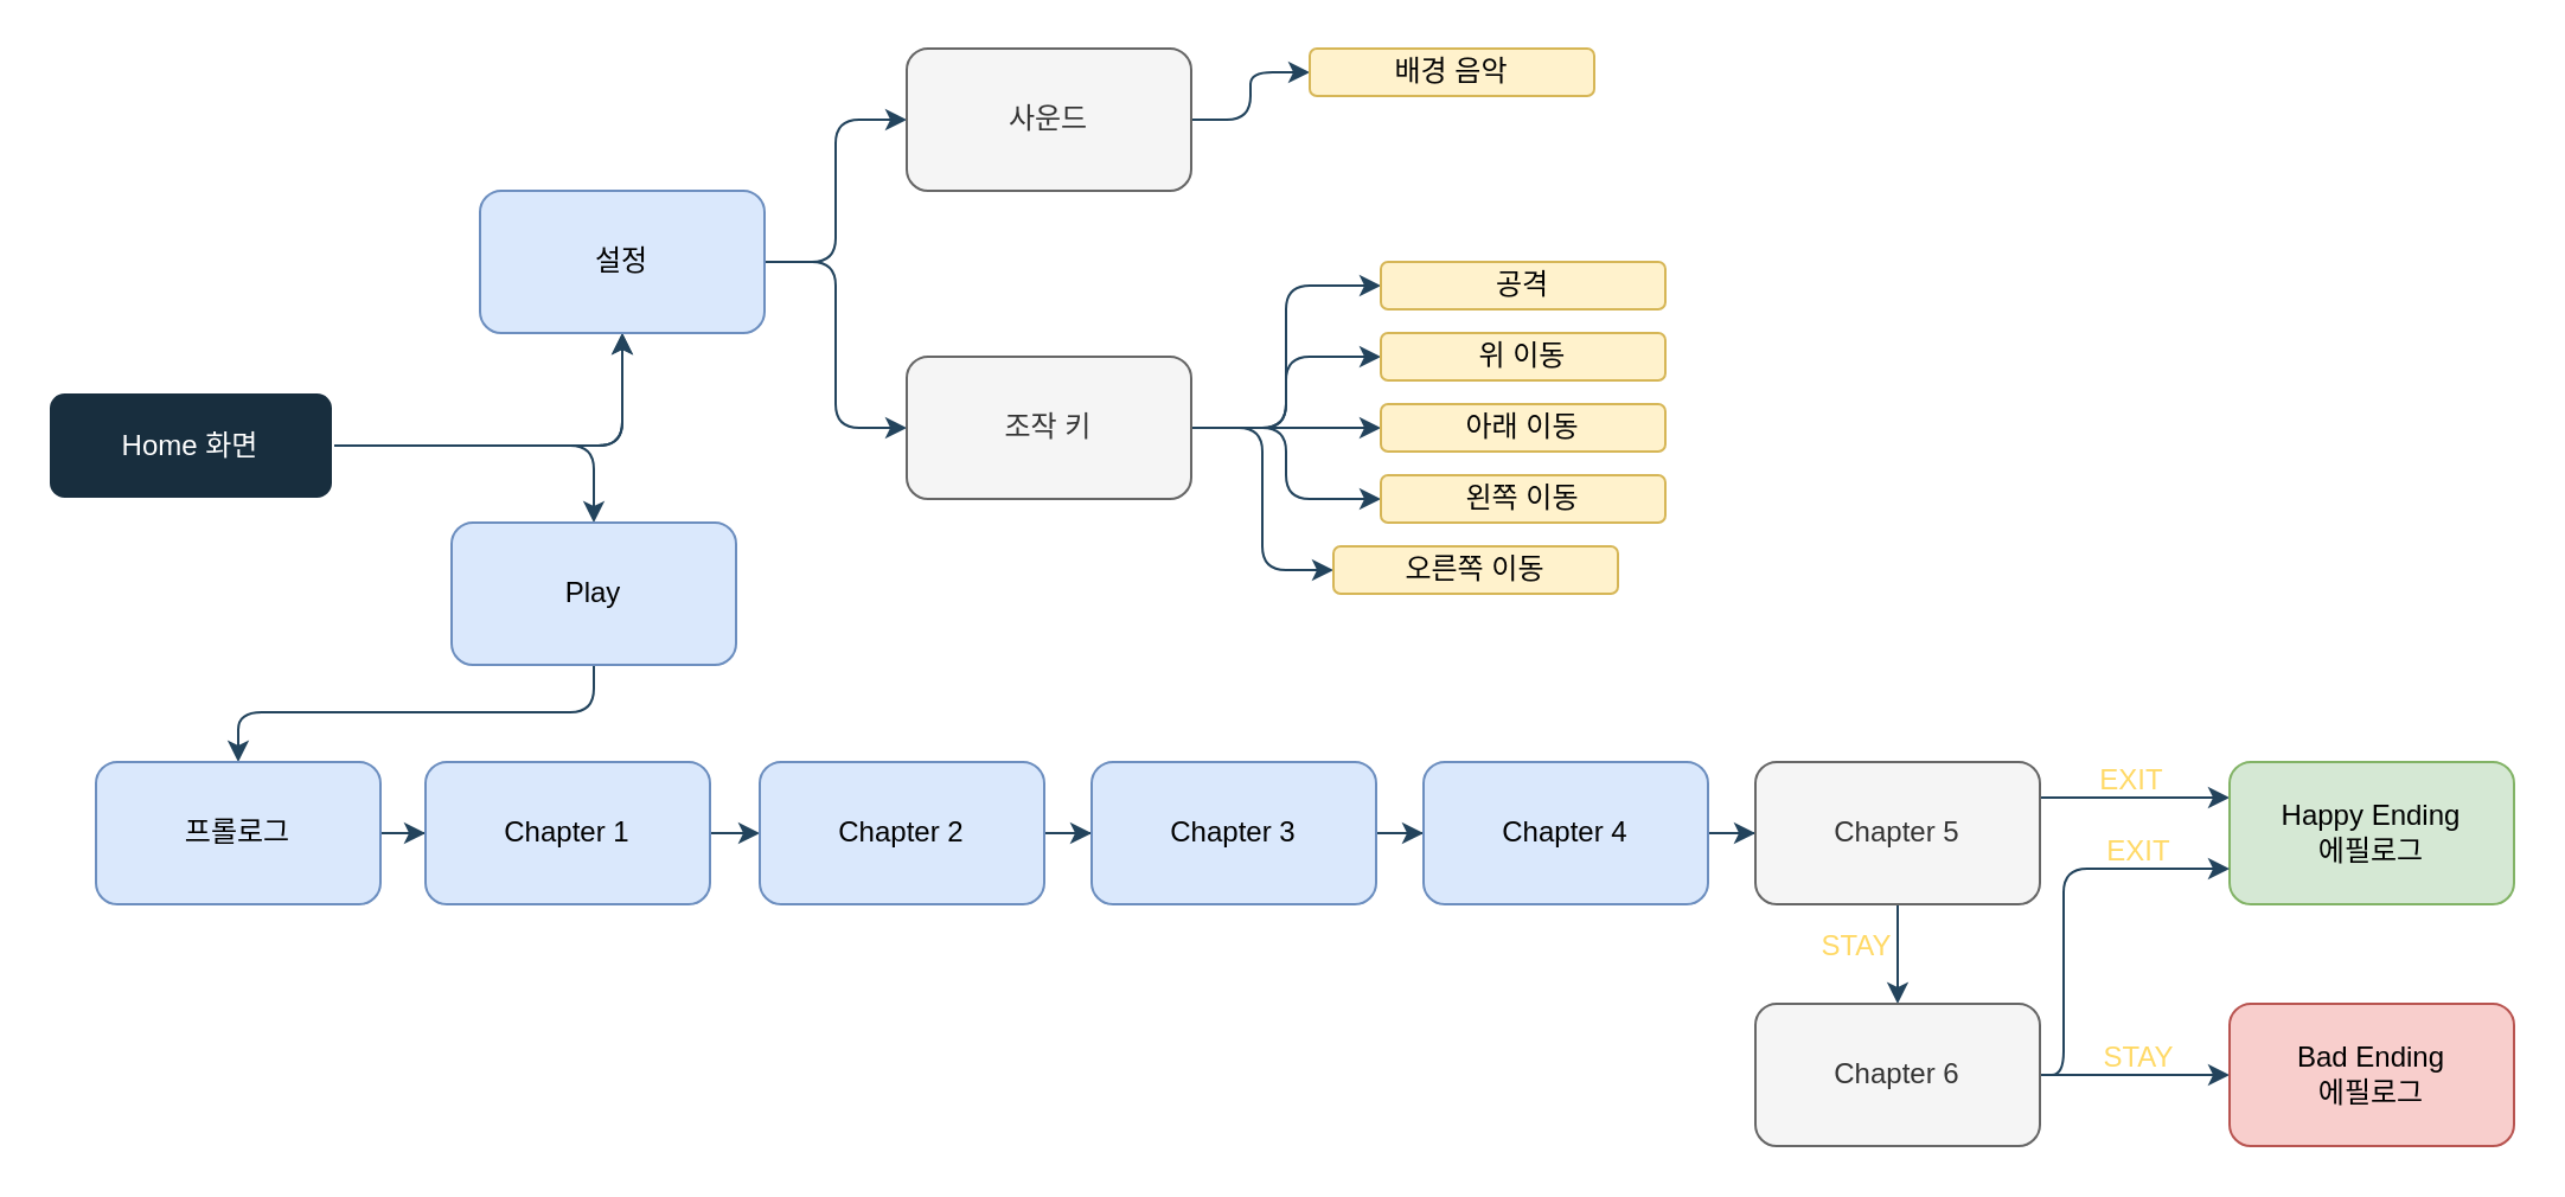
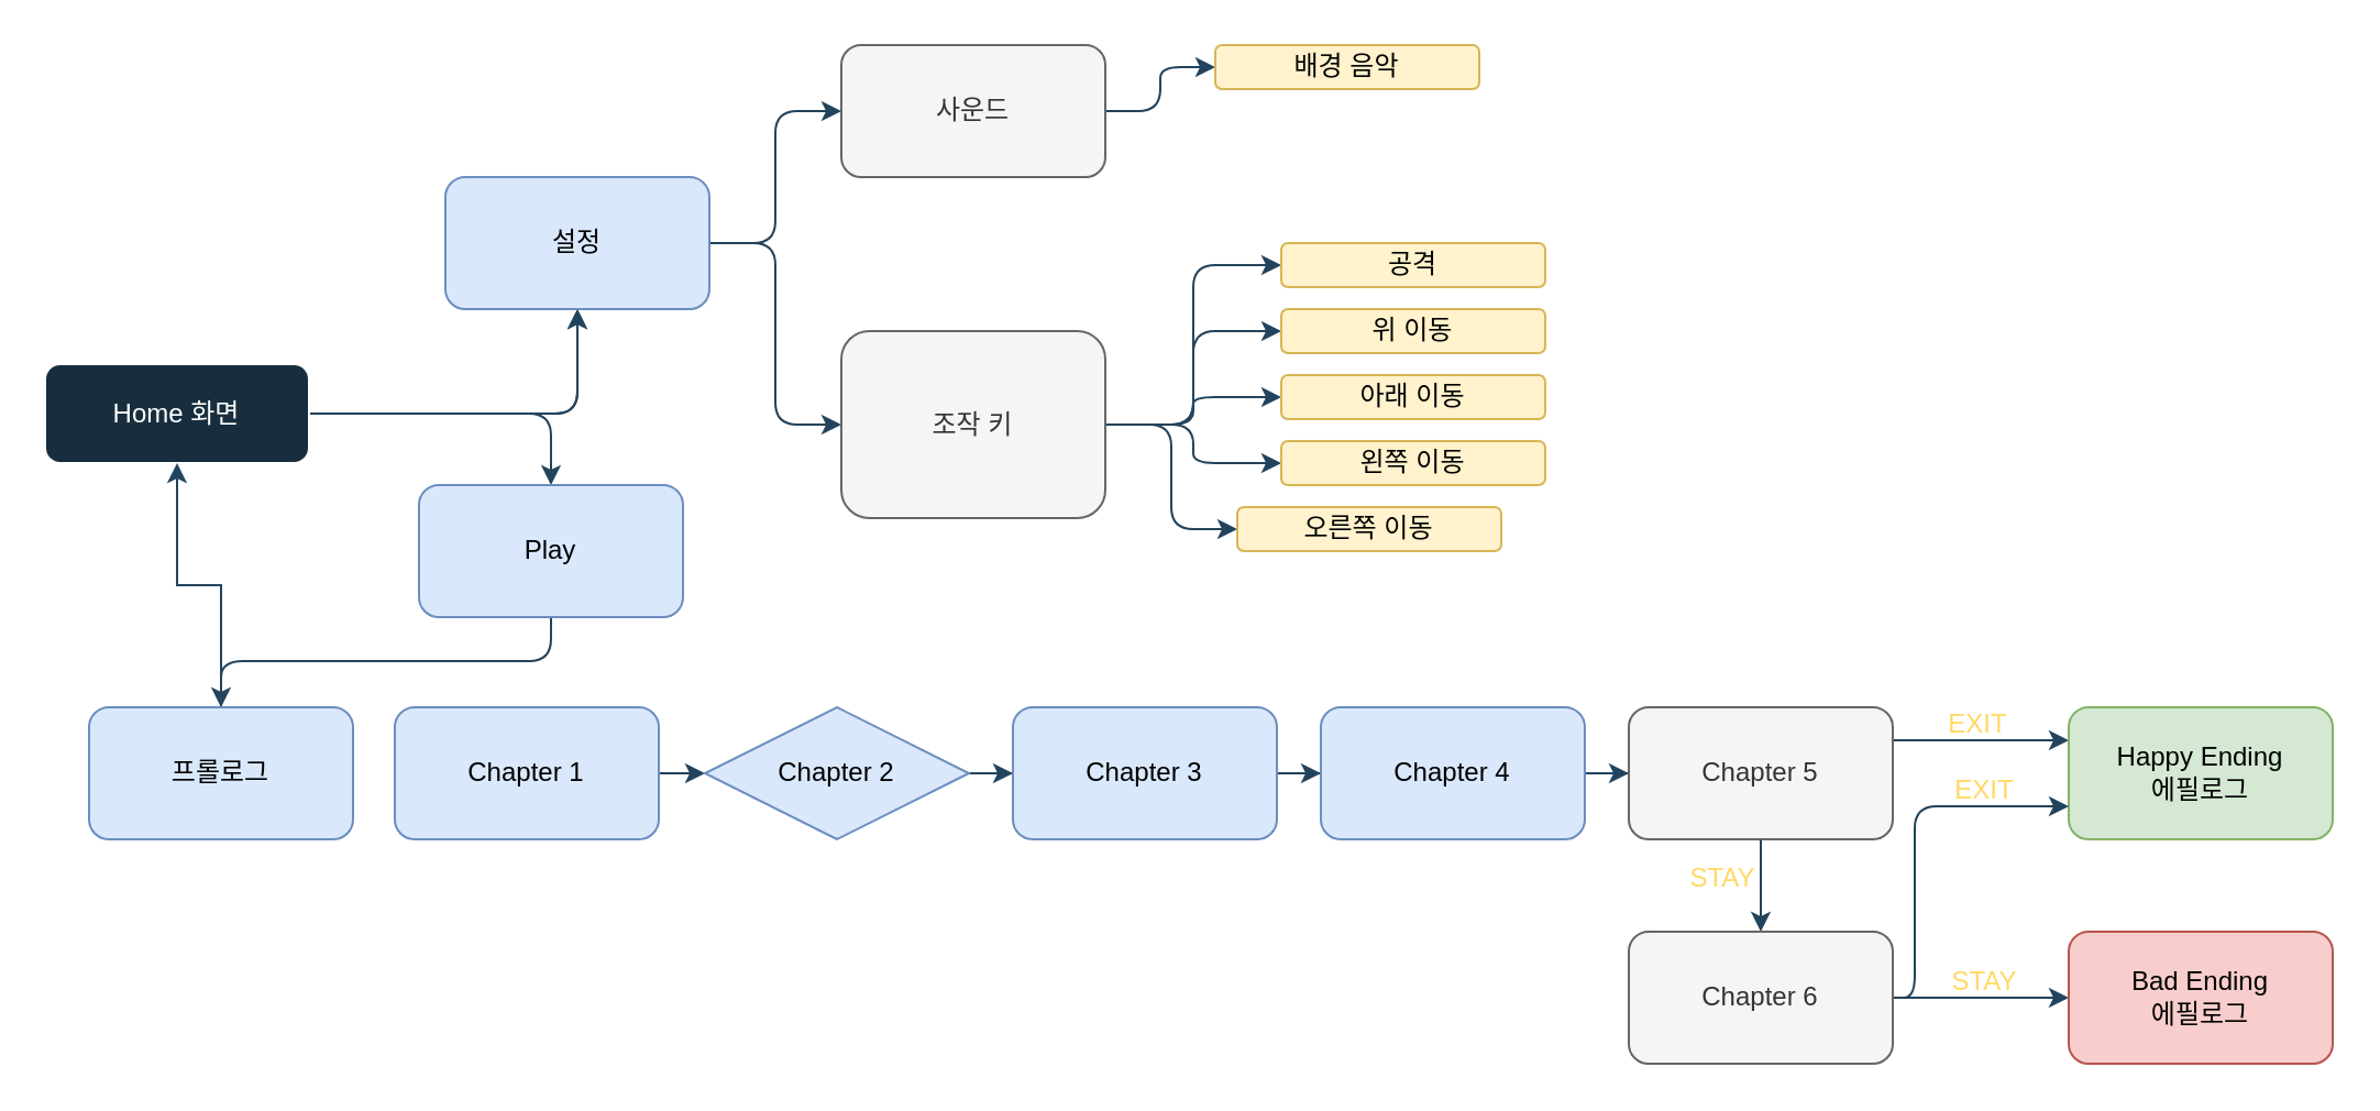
- <mxCell id="18" value="조작 키" style="rounded=1;whiteSpace=wrap;html=1;strokeColor=#666666;fillColor=#f5f5f5;labelBackgroundColor=none;fontColor=#333333;" vertex="1" parent="1"><mxGeometry x="382" y="150" width="120" height="60" as="geometry" /></mxCell>
+ <mxCell id="18" value="조작 키" style="rounded=1;whiteSpace=wrap;html=1;strokeColor=#666666;fillColor=#f5f5f5;labelBackgroundColor=none;fontColor=#333333;" vertex="1" parent="1"><mxGeometry x="382" y="150" width="120" height="85" as="geometry" /></mxCell>
- <mxCell id="25" value="" style="edgeStyle=orthogonalEdgeStyle;rounded=0;orthogonalLoop=1;jettySize=auto;html=1;strokeColor=#23445D;labelBackgroundColor=none;fontColor=default;" edge="1" parent="1" source="26" target="28"><mxGeometry relative="1" as="geometry" /></mxCell>
+ <mxCell id="25" value="" style="edgeStyle=orthogonalEdgeStyle;rounded=0;orthogonalLoop=1;jettySize=auto;html=1;strokeColor=#23445D;labelBackgroundColor=none;fontColor=default;" edge="1" parent="1" source="26" target="5"><mxGeometry relative="1" as="geometry" /></mxCell>
- <mxCell id="30" value="Chapter 2" style="whiteSpace=wrap;html=1;fillColor=#dae8fc;strokeColor=#6c8ebf;rounded=1;labelBackgroundColor=none;glass=0;shadow=0;" vertex="1" parent="1"><mxGeometry x="320" y="321" width="120" height="60" as="geometry" /></mxCell>
+ <mxCell id="30" value="Chapter 2" style="rhombus;whiteSpace=wrap;html=1;fillColor=#dae8fc;strokeColor=#6c8ebf;labelBackgroundColor=none;glass=0;shadow=0;" vertex="1" parent="1"><mxGeometry x="320" y="321" width="120" height="60" as="geometry" /></mxCell>
